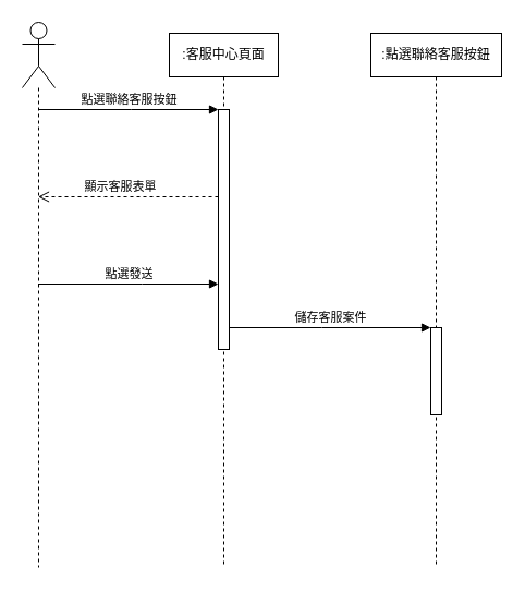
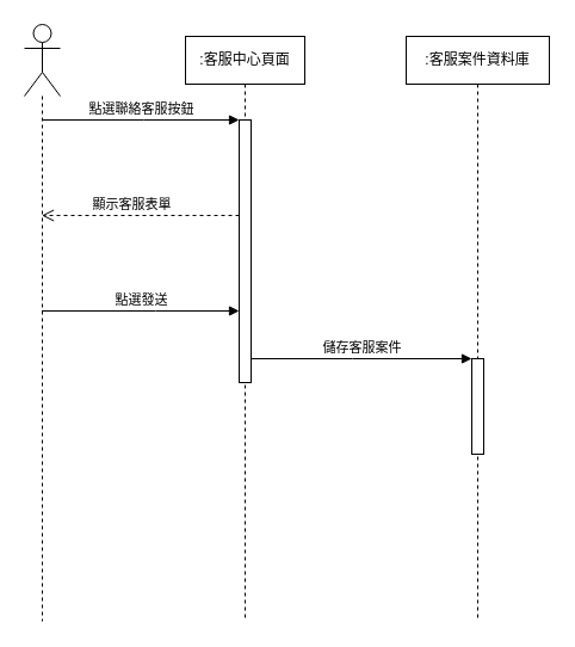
- <mxCell id="6" value=":點選聯絡客服按鈕" style="shape=umlLifeline;perimeter=lifelinePerimeter;whiteSpace=wrap;html=1;container=0;dropTarget=0;collapsible=0;recursiveResize=0;outlineConnect=0;portConstraint=eastwest;newEdgeStyle={&quot;edgeStyle&quot;:&quot;elbowEdgeStyle&quot;,&quot;elbow&quot;:&quot;vertical&quot;,&quot;curved&quot;:0,&quot;rounded&quot;:0};" vertex="1" parent="1"><mxGeometry x="340" y="30" width="120" height="490" as="geometry" /></mxCell>
+ <mxCell id="6" value=":客服案件資料庫" style="shape=umlLifeline;perimeter=lifelinePerimeter;whiteSpace=wrap;html=1;container=0;dropTarget=0;collapsible=0;recursiveResize=0;outlineConnect=0;portConstraint=eastwest;newEdgeStyle={&quot;edgeStyle&quot;:&quot;elbowEdgeStyle&quot;,&quot;elbow&quot;:&quot;vertical&quot;,&quot;curved&quot;:0,&quot;rounded&quot;:0};" vertex="1" parent="1"><mxGeometry x="340" y="30" width="120" height="490" as="geometry" /></mxCell>
